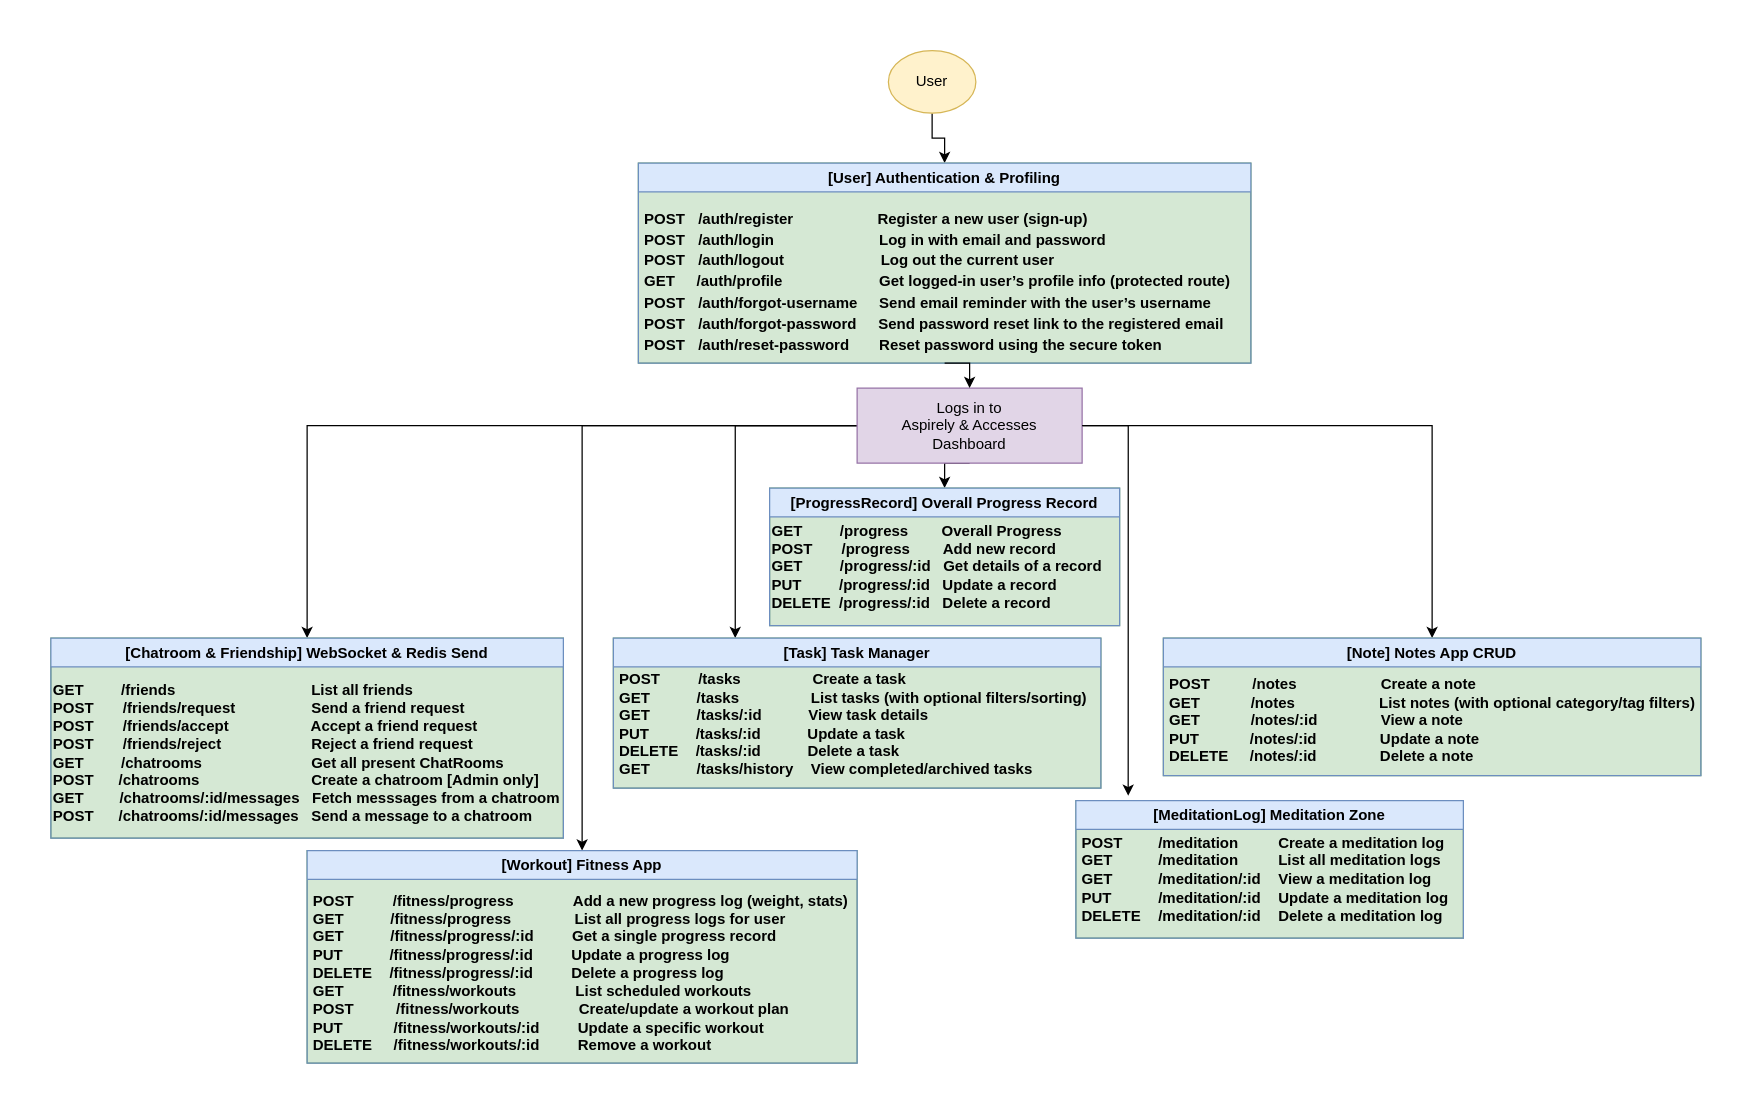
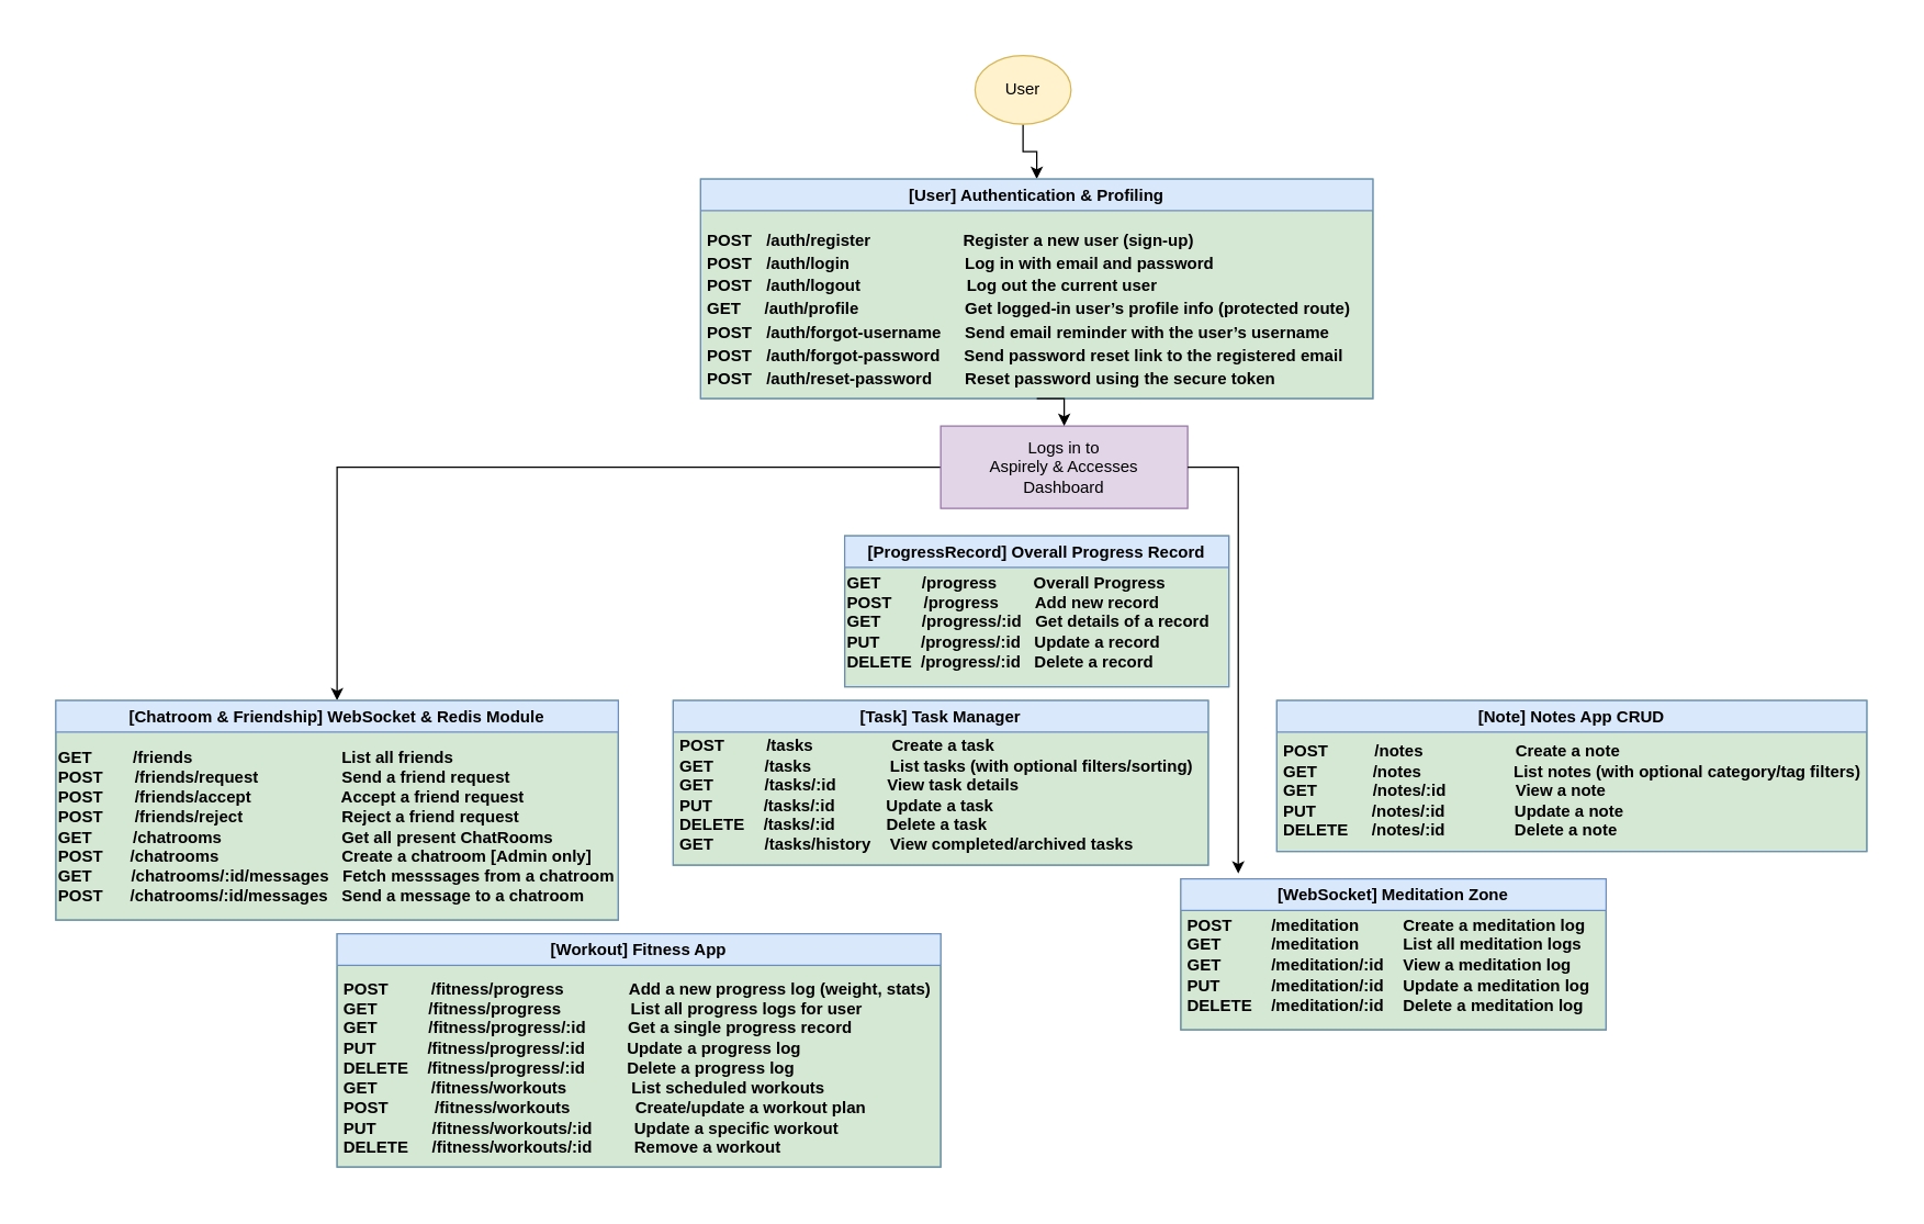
- <mxCell id="6" style="edgeStyle=orthogonalEdgeStyle;rounded=0;orthogonalLoop=1;jettySize=auto;html=1;exitX=1;exitY=0.5;exitDx=0;exitDy=0;entryX=0.5;entryY=0;entryDx=0;entryDy=0;" parent="1" source="9" target="17" edge="1"><mxGeometry relative="1" as="geometry" /></mxCell>
- <mxCell id="4" style="edgeStyle=orthogonalEdgeStyle;rounded=0;orthogonalLoop=1;jettySize=auto;html=1;exitX=0.5;exitY=1;exitDx=0;exitDy=0;entryX=0.5;entryY=0;entryDx=0;entryDy=0;" parent="1" source="9" target="11" edge="1"><mxGeometry relative="1" as="geometry" /></mxCell>
- <mxCell id="7" style="edgeStyle=orthogonalEdgeStyle;rounded=0;orthogonalLoop=1;jettySize=auto;html=1;exitX=0;exitY=0.5;exitDx=0;exitDy=0;entryX=0.25;entryY=0;entryDx=0;entryDy=0;" parent="1" source="9" target="14" edge="1"><mxGeometry relative="1" as="geometry" /></mxCell>
- <mxCell id="8" style="edgeStyle=orthogonalEdgeStyle;rounded=0;orthogonalLoop=1;jettySize=auto;html=1;exitX=0;exitY=0.5;exitDx=0;exitDy=0;entryX=0.5;entryY=0;entryDx=0;entryDy=0;" parent="1" source="9" target="20" edge="1"><mxGeometry relative="1" as="geometry" /></mxCell>
- <mxCell id="26" value="[Chatroom &amp;amp; Friendship] WebSocket &amp;amp; Redis Send" style="swimlane;whiteSpace=wrap;html=1;fillColor=#dae8fc;strokeColor=#6c8ebf;" parent="25" vertex="1"><mxGeometry width="410.0" height="160" as="geometry" /></mxCell>
+ <mxCell id="26" value="[Chatroom &amp;amp; Friendship] WebSocket &amp;amp; Redis Module" style="swimlane;whiteSpace=wrap;html=1;fillColor=#dae8fc;strokeColor=#6c8ebf;" parent="25" vertex="1"><mxGeometry width="410.0" height="160" as="geometry" /></mxCell>
- <mxCell id="23" value="[MeditationLog] Meditation Zone" style="swimlane;whiteSpace=wrap;html=1;fillColor=#dae8fc;strokeColor=#6c8ebf;" parent="22" vertex="1"><mxGeometry width="310" height="110" as="geometry" /></mxCell>
+ <mxCell id="23" value="[WebSocket] Meditation Zone" style="swimlane;whiteSpace=wrap;html=1;fillColor=#dae8fc;strokeColor=#6c8ebf;" parent="22" vertex="1"><mxGeometry width="310" height="110" as="geometry" /></mxCell>
